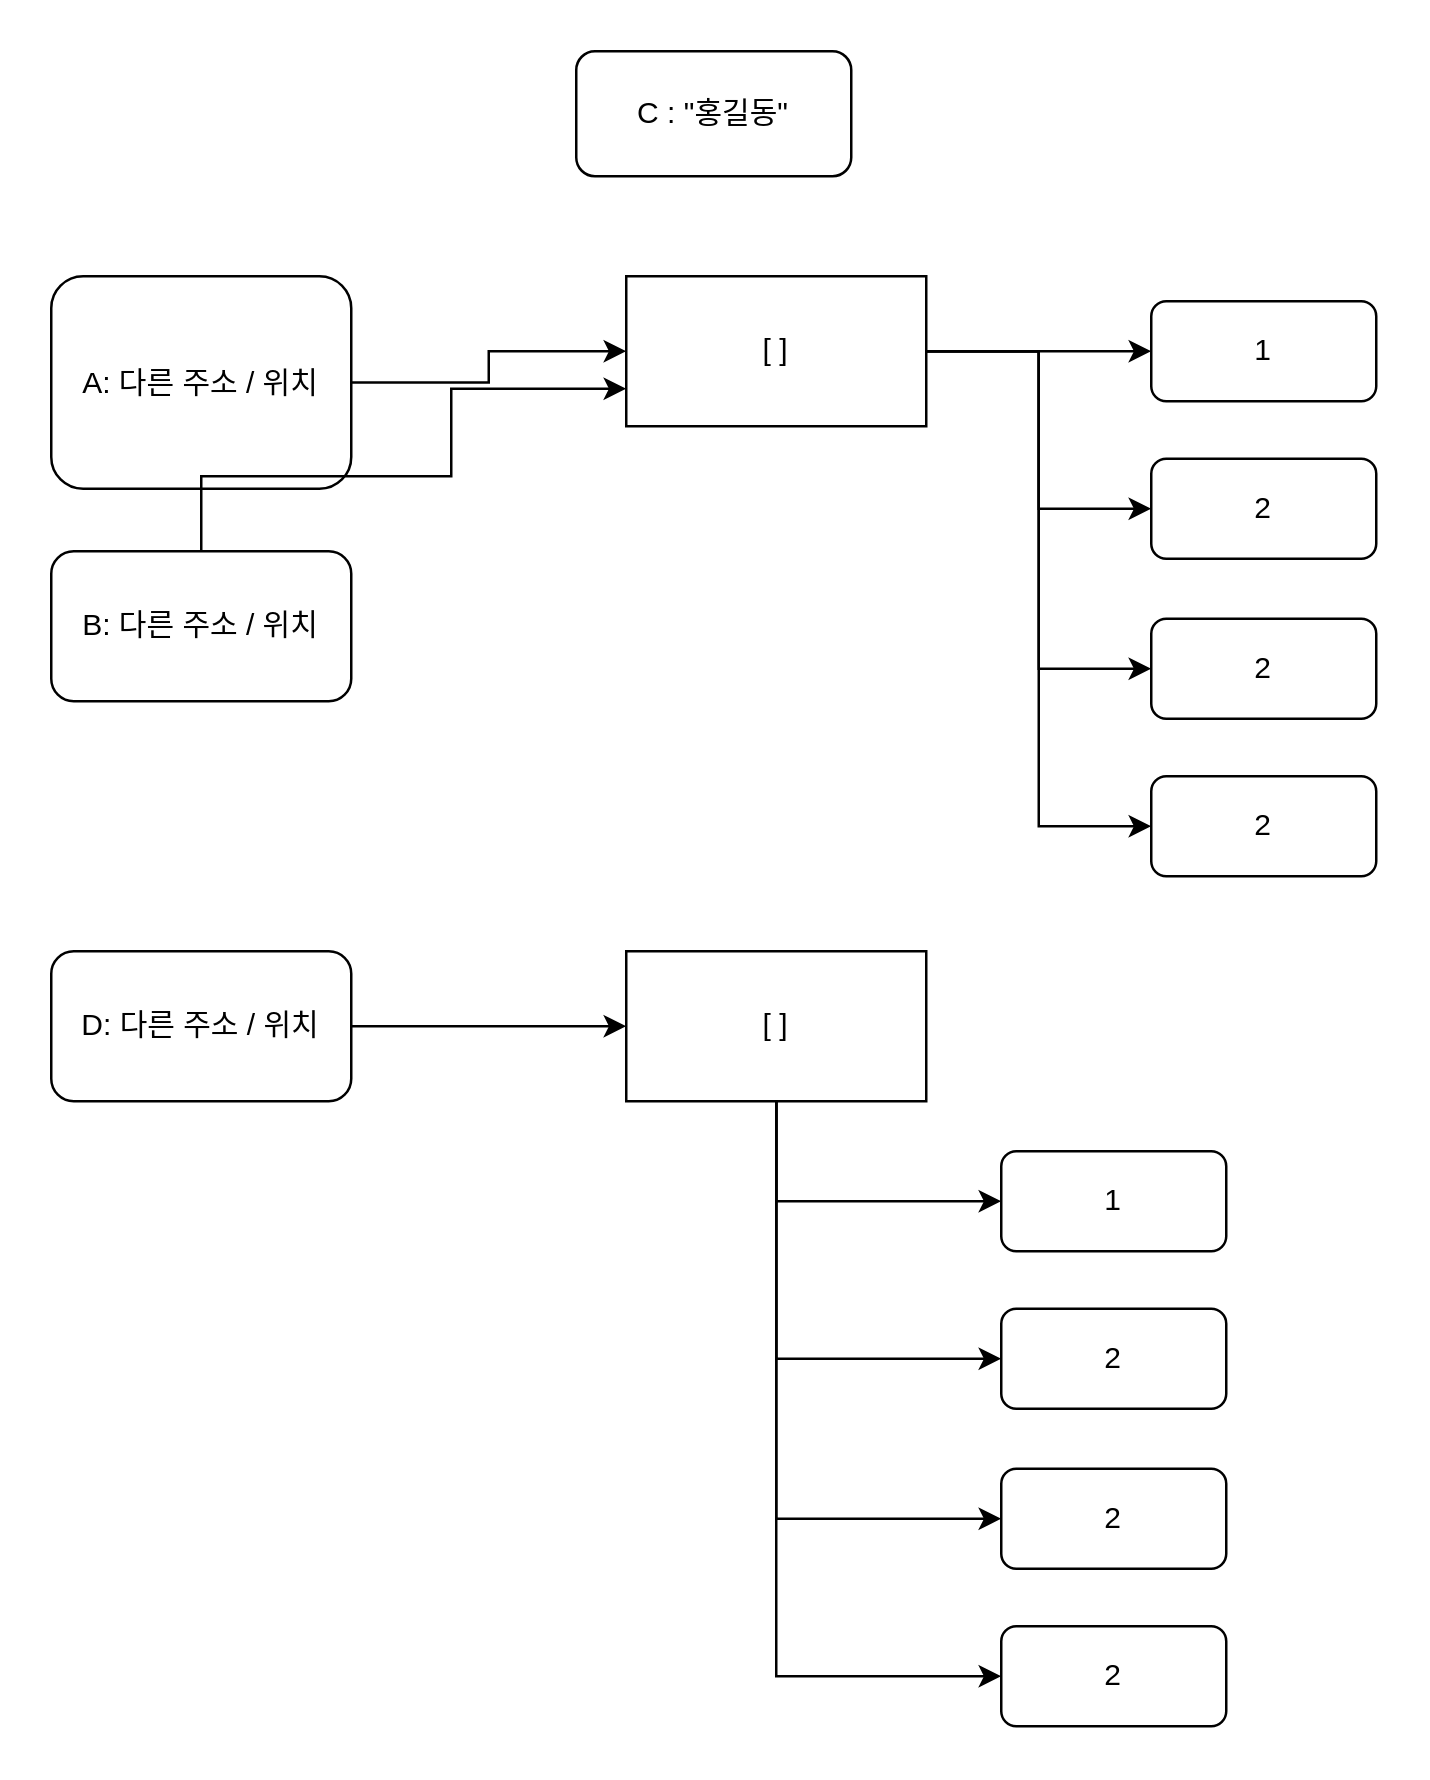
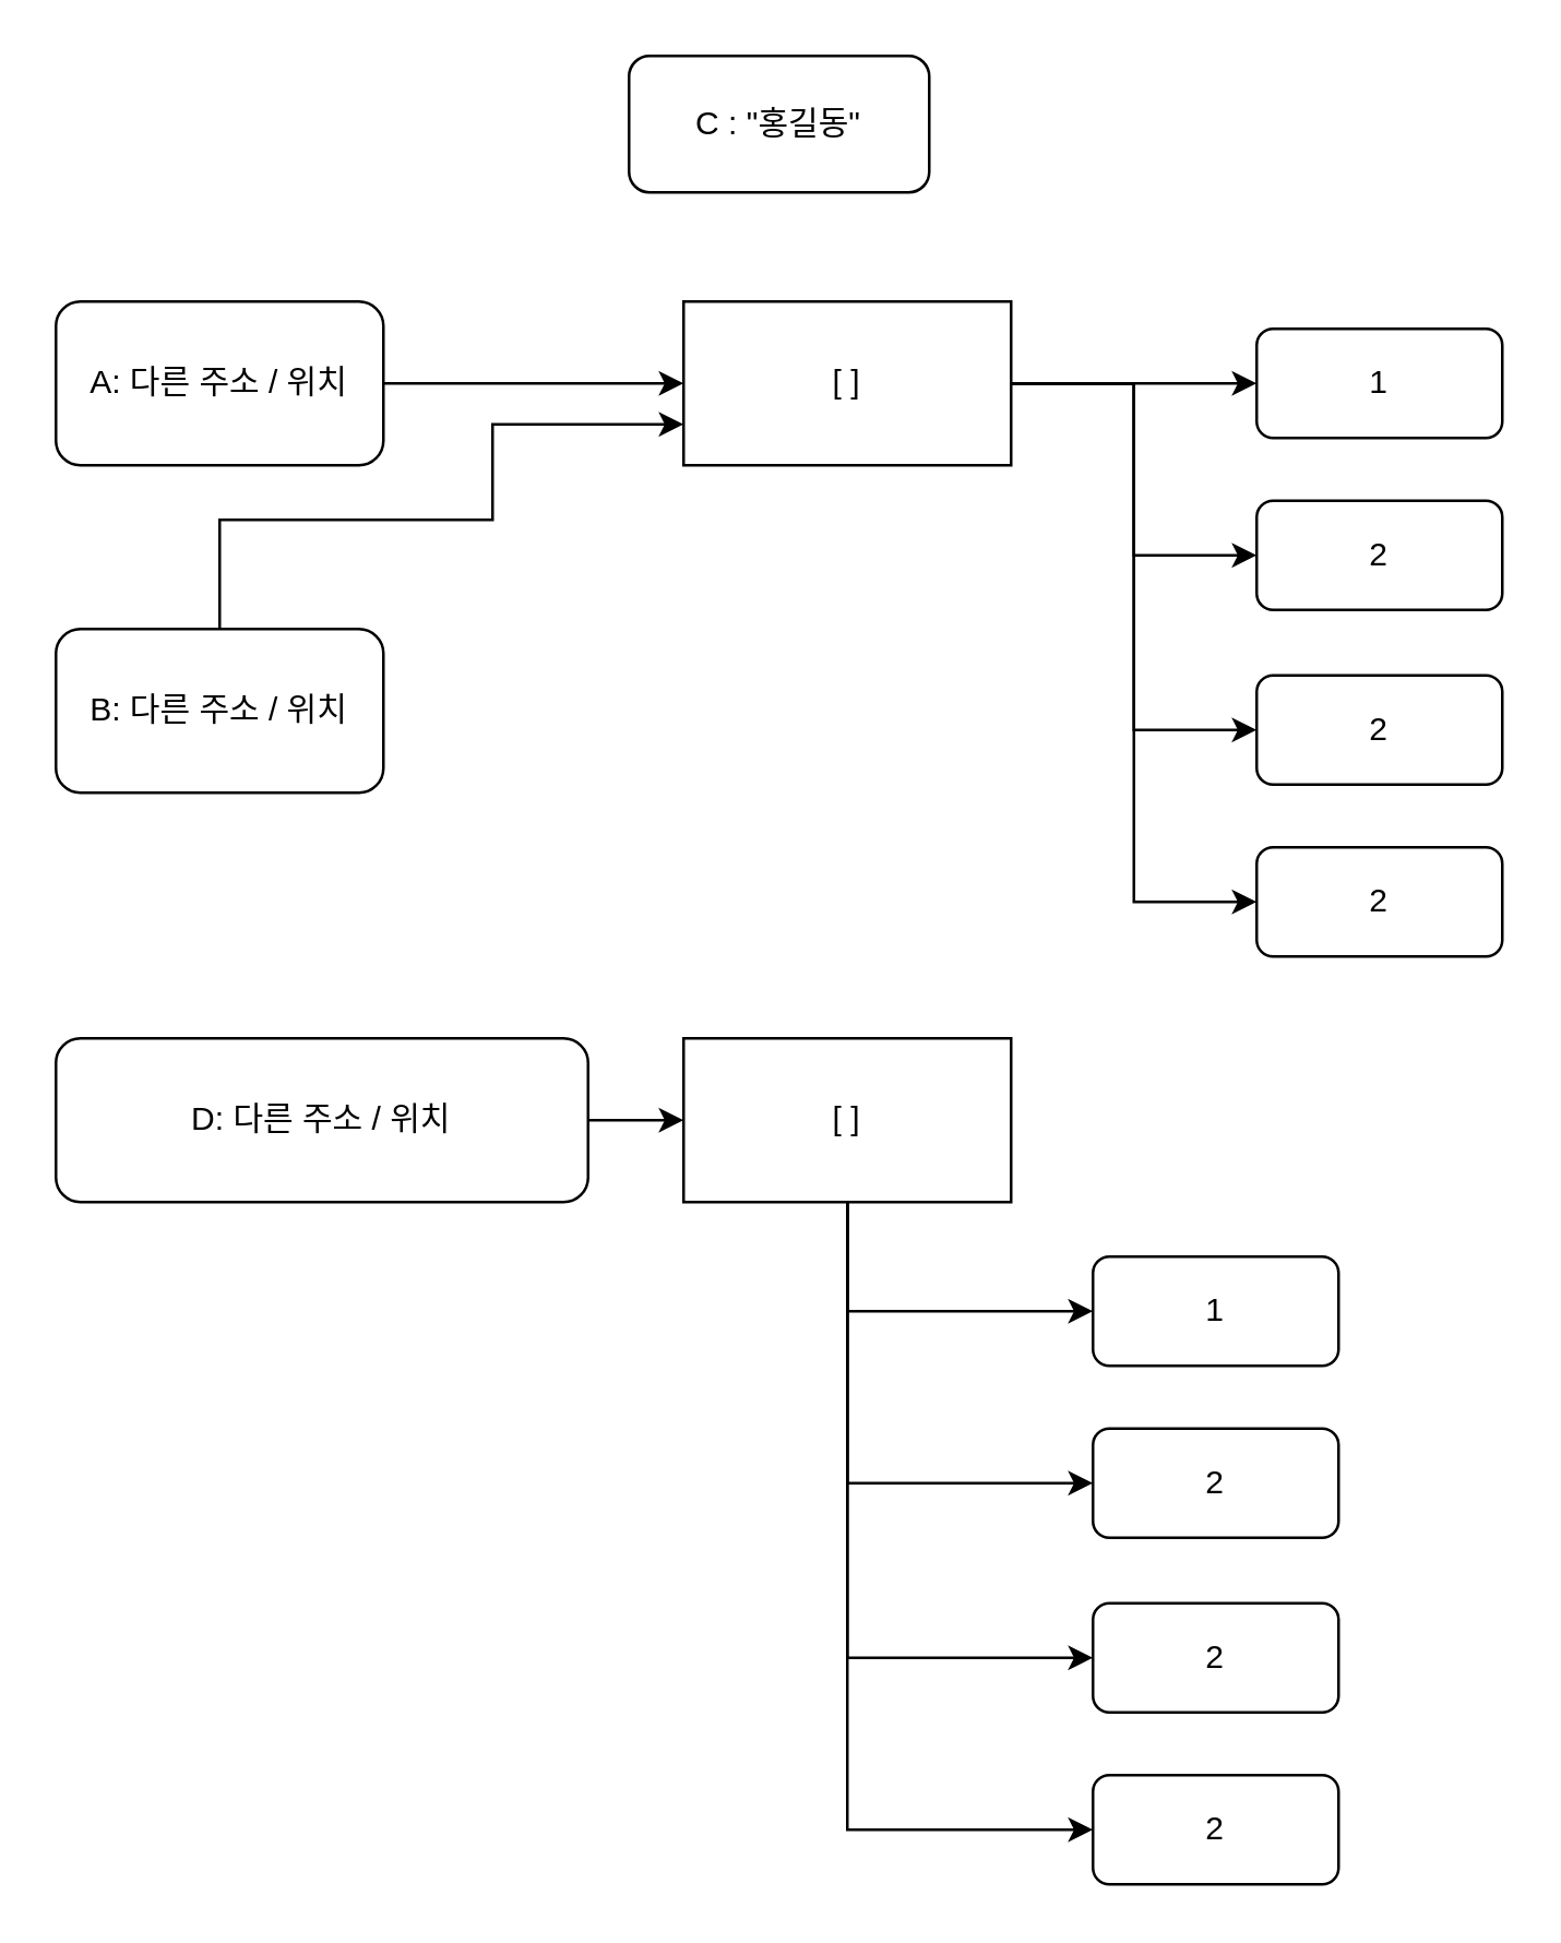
- <mxCell id="3" value="A: 다른 주소 / 위치" style="rounded=1;whiteSpace=wrap;html=1;" vertex="1" parent="1"><mxGeometry x="20" y="110" width="120" height="85" as="geometry" /></mxCell>
+ <mxCell id="3" value="A: 다른 주소 / 위치" style="rounded=1;whiteSpace=wrap;html=1;" vertex="1" parent="1"><mxGeometry x="20" y="110" width="120" height="60" as="geometry" /></mxCell>
- <mxCell id="5" value="B: 다른 주소 / 위치" style="rounded=1;whiteSpace=wrap;html=1;" vertex="1" parent="1"><mxGeometry x="20" y="220" width="120" height="60" as="geometry" /></mxCell>
+ <mxCell id="5" value="B: 다른 주소 / 위치" style="rounded=1;whiteSpace=wrap;html=1;" vertex="1" parent="1"><mxGeometry x="20" y="230" width="120" height="60" as="geometry" /></mxCell>
- <mxCell id="21" value="D: 다른 주소 / 위치" style="rounded=1;whiteSpace=wrap;html=1;" vertex="1" parent="1"><mxGeometry x="20" y="380" width="120" height="60" as="geometry" /></mxCell>
+ <mxCell id="21" value="D: 다른 주소 / 위치" style="rounded=1;whiteSpace=wrap;html=1;" vertex="1" parent="1"><mxGeometry x="20" y="380" width="195" height="60" as="geometry" /></mxCell>
